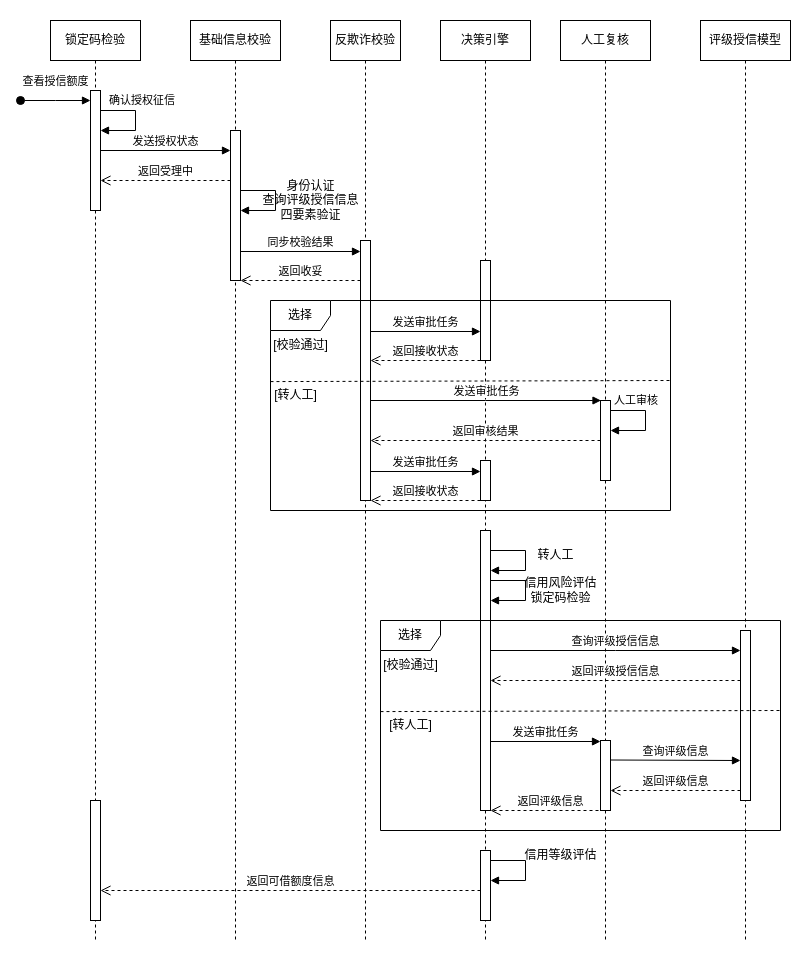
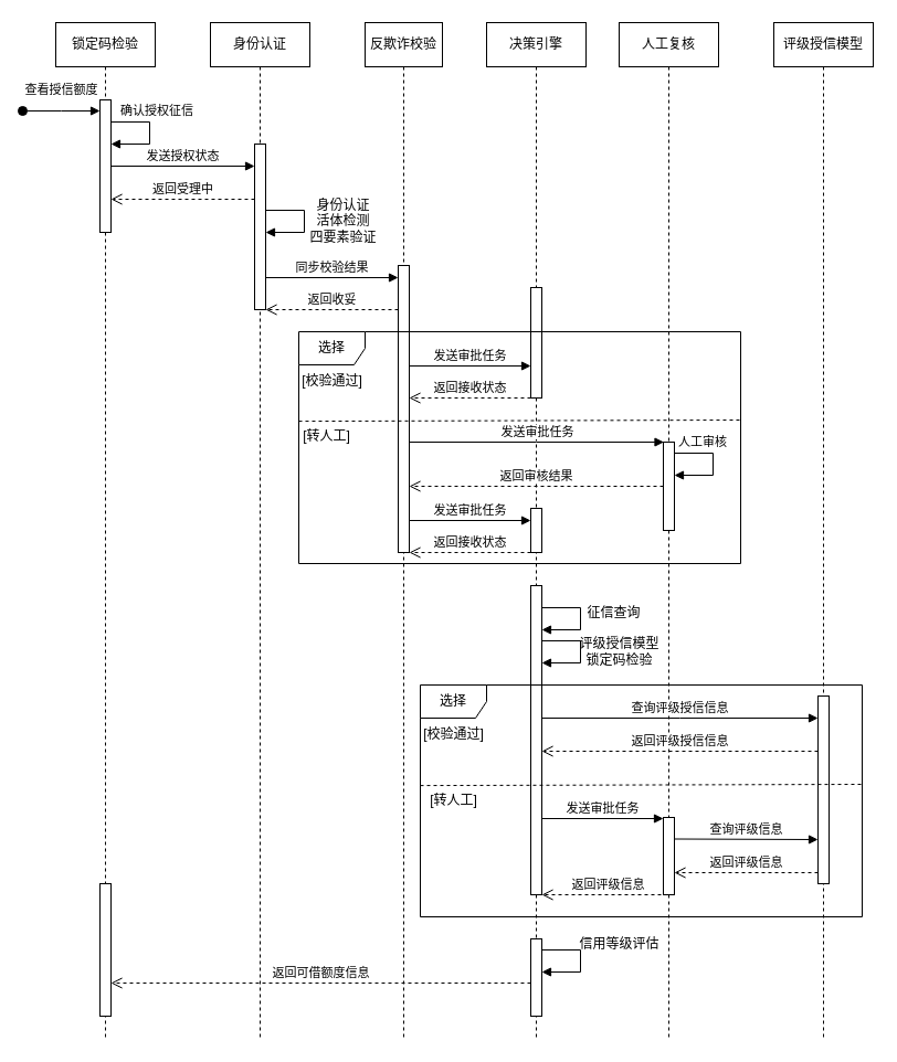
- <mxCell id="7" value="基础信息校验" style="shape=umlLifeline;perimeter=lifelinePerimeter;whiteSpace=wrap;html=1;container=1;dropTarget=0;collapsible=0;recursiveResize=0;outlineConnect=0;portConstraint=eastwest;newEdgeStyle={&quot;edgeStyle&quot;:&quot;elbowEdgeStyle&quot;,&quot;elbow&quot;:&quot;vertical&quot;,&quot;curved&quot;:0,&quot;rounded&quot;:0};" vertex="1" parent="1"><mxGeometry x="190" y="20" width="90" height="920" as="geometry" /></mxCell>
+ <mxCell id="7" value="身份认证" style="shape=umlLifeline;perimeter=lifelinePerimeter;whiteSpace=wrap;html=1;container=1;dropTarget=0;collapsible=0;recursiveResize=0;outlineConnect=0;portConstraint=eastwest;newEdgeStyle={&quot;edgeStyle&quot;:&quot;elbowEdgeStyle&quot;,&quot;elbow&quot;:&quot;vertical&quot;,&quot;curved&quot;:0,&quot;rounded&quot;:0};" vertex="1" parent="1"><mxGeometry x="190" y="20" width="90" height="920" as="geometry" /></mxCell>
- <mxCell id="22" value="身份认证&lt;br&gt;查询评级授信信息&lt;br&gt;四要素验证&lt;br&gt;" style="text;html=1;align=center;verticalAlign=middle;resizable=0;points=[];autosize=1;strokeColor=none;fillColor=none;" vertex="1" parent="1"><mxGeometry x="270" y="170" width="80" height="60" as="geometry" /></mxCell>
+ <mxCell id="22" value="身份认证&lt;br&gt;活体检测&lt;br&gt;四要素验证&lt;br&gt;" style="text;html=1;align=center;verticalAlign=middle;resizable=0;points=[];autosize=1;strokeColor=none;fillColor=none;" vertex="1" parent="1"><mxGeometry x="270" y="170" width="80" height="60" as="geometry" /></mxCell>
- <mxCell id="36" value="转人工" style="text;html=1;align=center;verticalAlign=middle;resizable=0;points=[];autosize=1;strokeColor=none;fillColor=none;" vertex="1" parent="1"><mxGeometry x="520" y="540" width="70" height="30" as="geometry" /></mxCell>
+ <mxCell id="36" value="征信查询" style="text;html=1;align=center;verticalAlign=middle;resizable=0;points=[];autosize=1;strokeColor=none;fillColor=none;" vertex="1" parent="1"><mxGeometry x="520" y="540" width="70" height="30" as="geometry" /></mxCell>
- <mxCell id="38" value="信用风险评估&lt;br&gt;锁定码检验" style="text;html=1;align=center;verticalAlign=middle;resizable=0;points=[];autosize=1;strokeColor=none;fillColor=none;" vertex="1" parent="1"><mxGeometry x="510" y="570" width="100" height="40" as="geometry" /></mxCell>
+ <mxCell id="38" value="评级授信模型&lt;br&gt;锁定码检验" style="text;html=1;align=center;verticalAlign=middle;resizable=0;points=[];autosize=1;strokeColor=none;fillColor=none;" vertex="1" parent="1"><mxGeometry x="510" y="570" width="100" height="40" as="geometry" /></mxCell>
